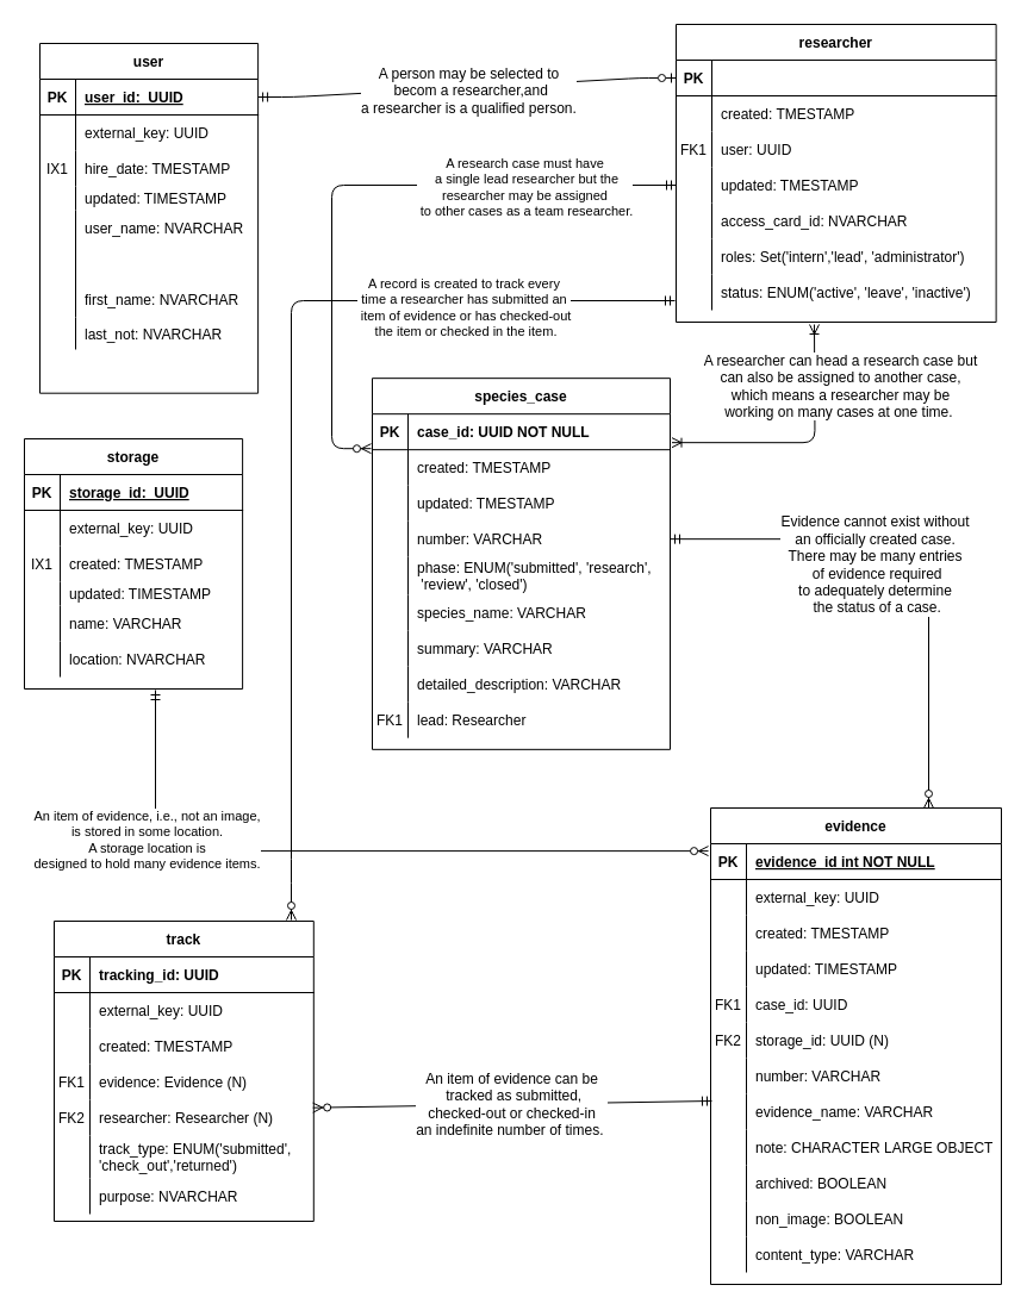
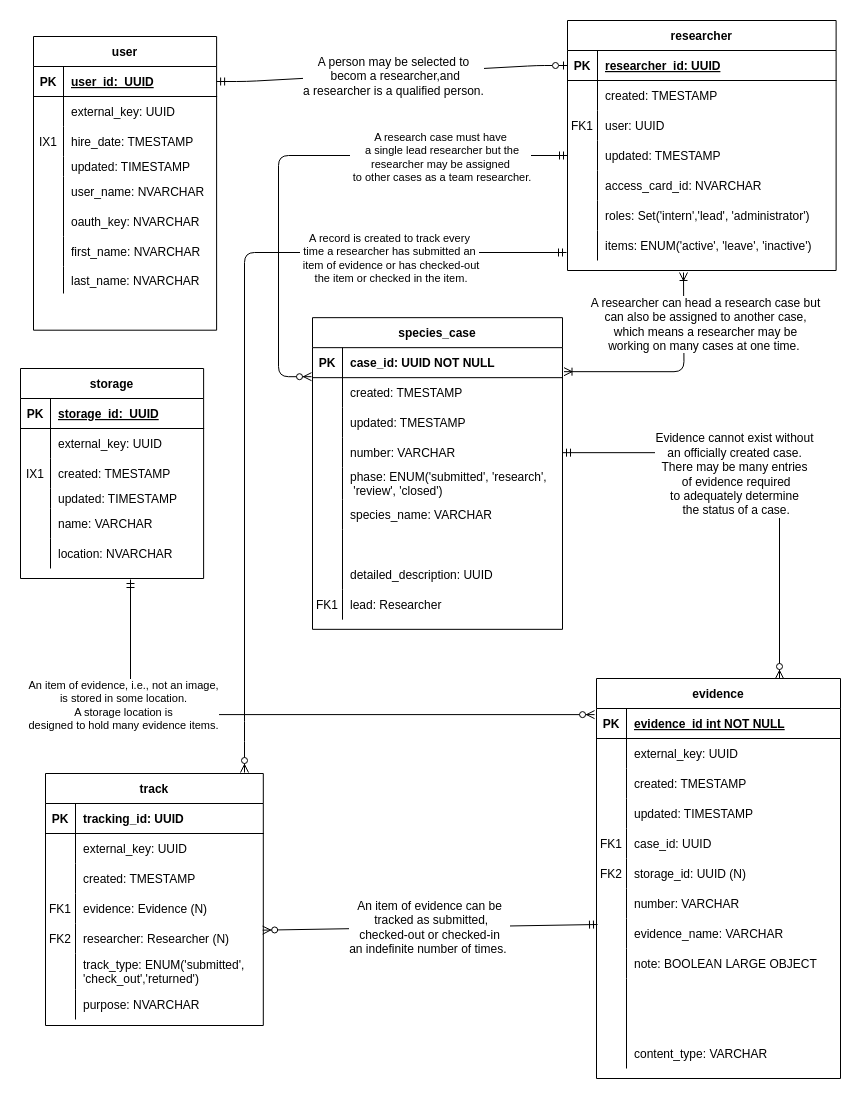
+ <mxCell id="145" value="researcher_id: UUID" style="shape=partialRectangle;overflow=hidden;connectable=0;fillColor=none;top=0;left=0;bottom=0;right=0;align=left;spacingLeft=6;fontStyle=5;" parent="143" vertex="1"><mxGeometry x="30" width="238.62" height="30" as="geometry"><mxRectangle width="238.62" height="30" as="alternateBounds" /></mxGeometry></mxCell>
+ <mxCell id="86" value="oauth_key: NVARCHAR " style="shape=partialRectangle;overflow=hidden;connectable=0;fillColor=none;top=0;left=0;bottom=0;right=0;align=left;spacingLeft=6;" parent="84" vertex="1"><mxGeometry x="30" width="153.103" height="30" as="geometry"><mxRectangle width="153.103" height="30" as="alternateBounds" /></mxGeometry></mxCell>
- <mxCell id="163" value="status: ENUM('active', 'leave', 'inactive')" style="shape=partialRectangle;overflow=hidden;connectable=0;fillColor=none;top=0;left=0;bottom=0;right=0;align=left;spacingLeft=6;" parent="161" vertex="1"><mxGeometry x="30" width="238.62" height="30" as="geometry"><mxRectangle width="238.62" height="30" as="alternateBounds" /></mxGeometry></mxCell>
+ <mxCell id="163" value="items: ENUM('active', 'leave', 'inactive')" style="shape=partialRectangle;overflow=hidden;connectable=0;fillColor=none;top=0;left=0;bottom=0;right=0;align=left;spacingLeft=6;" parent="161" vertex="1"><mxGeometry x="30" width="238.62" height="30" as="geometry"><mxRectangle width="238.62" height="30" as="alternateBounds" /></mxGeometry></mxCell>
- <mxCell id="92" value="last_not: NVARCHAR " style="shape=partialRectangle;overflow=hidden;connectable=0;fillColor=none;top=0;left=0;bottom=0;right=0;align=left;spacingLeft=6;" parent="90" vertex="1"><mxGeometry x="30" width="153.103" height="27" as="geometry"><mxRectangle width="153.103" height="27" as="alternateBounds" /></mxGeometry></mxCell>
+ <mxCell id="92" value="last_name: NVARCHAR " style="shape=partialRectangle;overflow=hidden;connectable=0;fillColor=none;top=0;left=0;bottom=0;right=0;align=left;spacingLeft=6;" parent="90" vertex="1"><mxGeometry x="30" width="153.103" height="27" as="geometry"><mxRectangle width="153.103" height="27" as="alternateBounds" /></mxGeometry></mxCell>
- <mxCell id="23" value="summary: VARCHAR" style="shape=partialRectangle;overflow=hidden;connectable=0;fillColor=none;top=0;left=0;bottom=0;right=0;align=left;spacingLeft=6;" parent="21" vertex="1"><mxGeometry x="30" width="220" height="30" as="geometry"><mxRectangle width="220" height="30" as="alternateBounds" /></mxGeometry></mxCell>
- <mxCell id="26" value="detailed_description: VARCHAR" style="shape=partialRectangle;overflow=hidden;connectable=0;fillColor=none;top=0;left=0;bottom=0;right=0;align=left;spacingLeft=6;" parent="24" vertex="1"><mxGeometry x="30" width="220" height="30" as="geometry"><mxRectangle width="220" height="30" as="alternateBounds" /></mxGeometry></mxCell>
+ <mxCell id="26" value="detailed_description: UUID" style="shape=partialRectangle;overflow=hidden;connectable=0;fillColor=none;top=0;left=0;bottom=0;right=0;align=left;spacingLeft=6;" parent="24" vertex="1"><mxGeometry x="30" width="220" height="30" as="geometry"><mxRectangle width="220" height="30" as="alternateBounds" /></mxGeometry></mxCell>
- <mxCell id="57" value="note: CHARACTER LARGE OBJECT" style="shape=partialRectangle;overflow=hidden;connectable=0;fillColor=none;top=0;left=0;bottom=0;right=0;align=left;spacingLeft=6;" parent="55" vertex="1"><mxGeometry x="30" width="214" height="30" as="geometry"><mxRectangle width="214" height="30" as="alternateBounds" /></mxGeometry></mxCell>
+ <mxCell id="57" value="note: BOOLEAN LARGE OBJECT" style="shape=partialRectangle;overflow=hidden;connectable=0;fillColor=none;top=0;left=0;bottom=0;right=0;align=left;spacingLeft=6;" parent="55" vertex="1"><mxGeometry x="30" width="214" height="30" as="geometry"><mxRectangle width="214" height="30" as="alternateBounds" /></mxGeometry></mxCell>
- <mxCell id="60" value="archived: BOOLEAN" style="shape=partialRectangle;overflow=hidden;connectable=0;fillColor=none;top=0;left=0;bottom=0;right=0;align=left;spacingLeft=6;" parent="58" vertex="1"><mxGeometry x="30" width="214" height="30" as="geometry"><mxRectangle width="214" height="30" as="alternateBounds" /></mxGeometry></mxCell>
- <mxCell id="63" value="non_image: BOOLEAN" style="shape=partialRectangle;overflow=hidden;connectable=0;fillColor=none;top=0;left=0;bottom=0;right=0;align=left;spacingLeft=6;" parent="61" vertex="1"><mxGeometry x="30" width="214" height="30" as="geometry"><mxRectangle width="214" height="30" as="alternateBounds" /></mxGeometry></mxCell>
